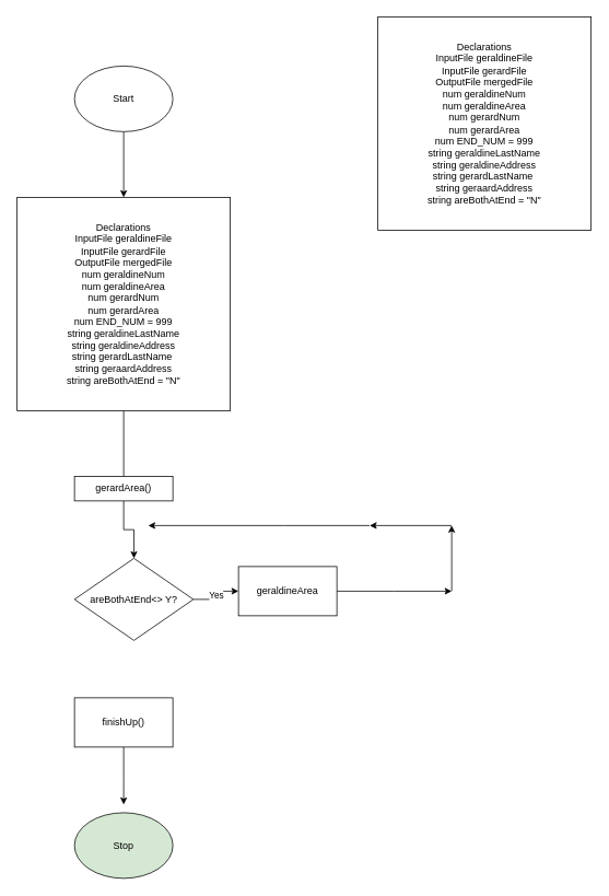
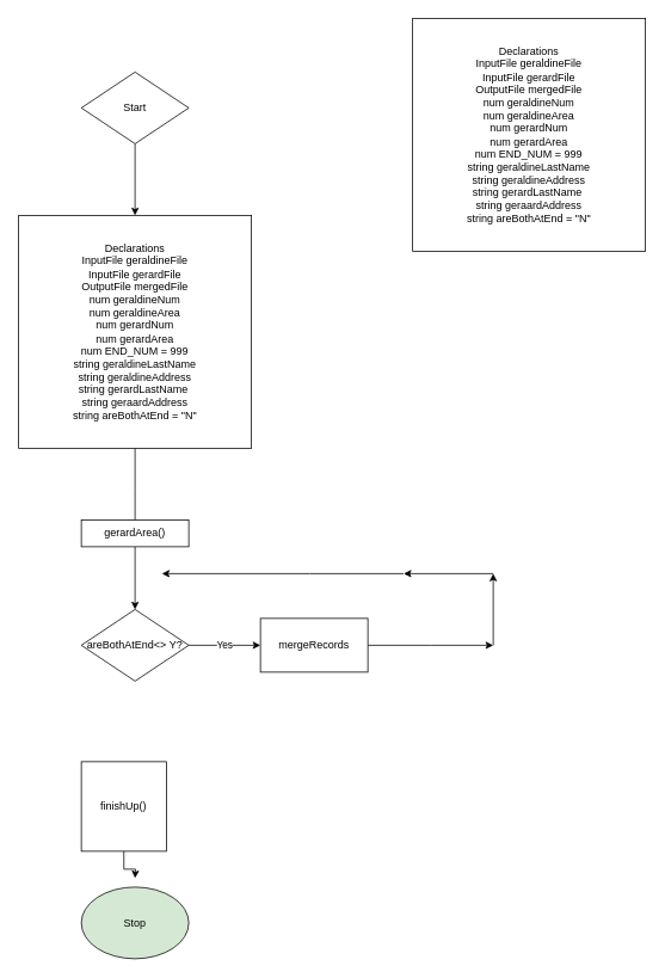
- <mxCell id="5" value="Start" style="ellipse;whiteSpace=wrap;html=1;" vertex="1" parent="1"><mxGeometry x="90" y="80" width="120" height="80" as="geometry" /></mxCell>
+ <mxCell id="5" value="Start" style="rhombus;whiteSpace=wrap;html=1;" vertex="1" parent="1"><mxGeometry x="90" y="80" width="120" height="80" as="geometry" /></mxCell>
- <mxCell id="15" value="geraldineArea" style="whiteSpace=wrap;html=1;rounded=0;" vertex="1" parent="1"><mxGeometry x="290" y="690" width="120" height="60" as="geometry" /></mxCell>
+ <mxCell id="15" value="mergeRecords" style="whiteSpace=wrap;html=1;rounded=0;" vertex="1" parent="1"><mxGeometry x="290" y="690" width="120" height="60" as="geometry" /></mxCell>
- <mxCell id="10" value="areBothAtEnd&amp;lt;&amp;gt; Y?" style="rhombus;whiteSpace=wrap;html=1;rounded=0;" vertex="1" parent="1"><mxGeometry x="90" y="680" width="145" height="100" as="geometry" /></mxCell>
+ <mxCell id="10" value="areBothAtEnd&amp;lt;&amp;gt; Y?" style="rhombus;whiteSpace=wrap;html=1;rounded=0;" vertex="1" parent="1"><mxGeometry x="90" y="680" width="120" height="80" as="geometry" /></mxCell>
- <mxCell id="12" value="finishUp()" style="whiteSpace=wrap;html=1;rounded=0;" vertex="1" parent="1"><mxGeometry x="90" y="850" width="120" height="60" as="geometry" /></mxCell>
+ <mxCell id="12" value="finishUp()" style="whiteSpace=wrap;html=1;rounded=0;" vertex="1" parent="1"><mxGeometry x="90" y="850" width="95" height="100" as="geometry" /></mxCell>
